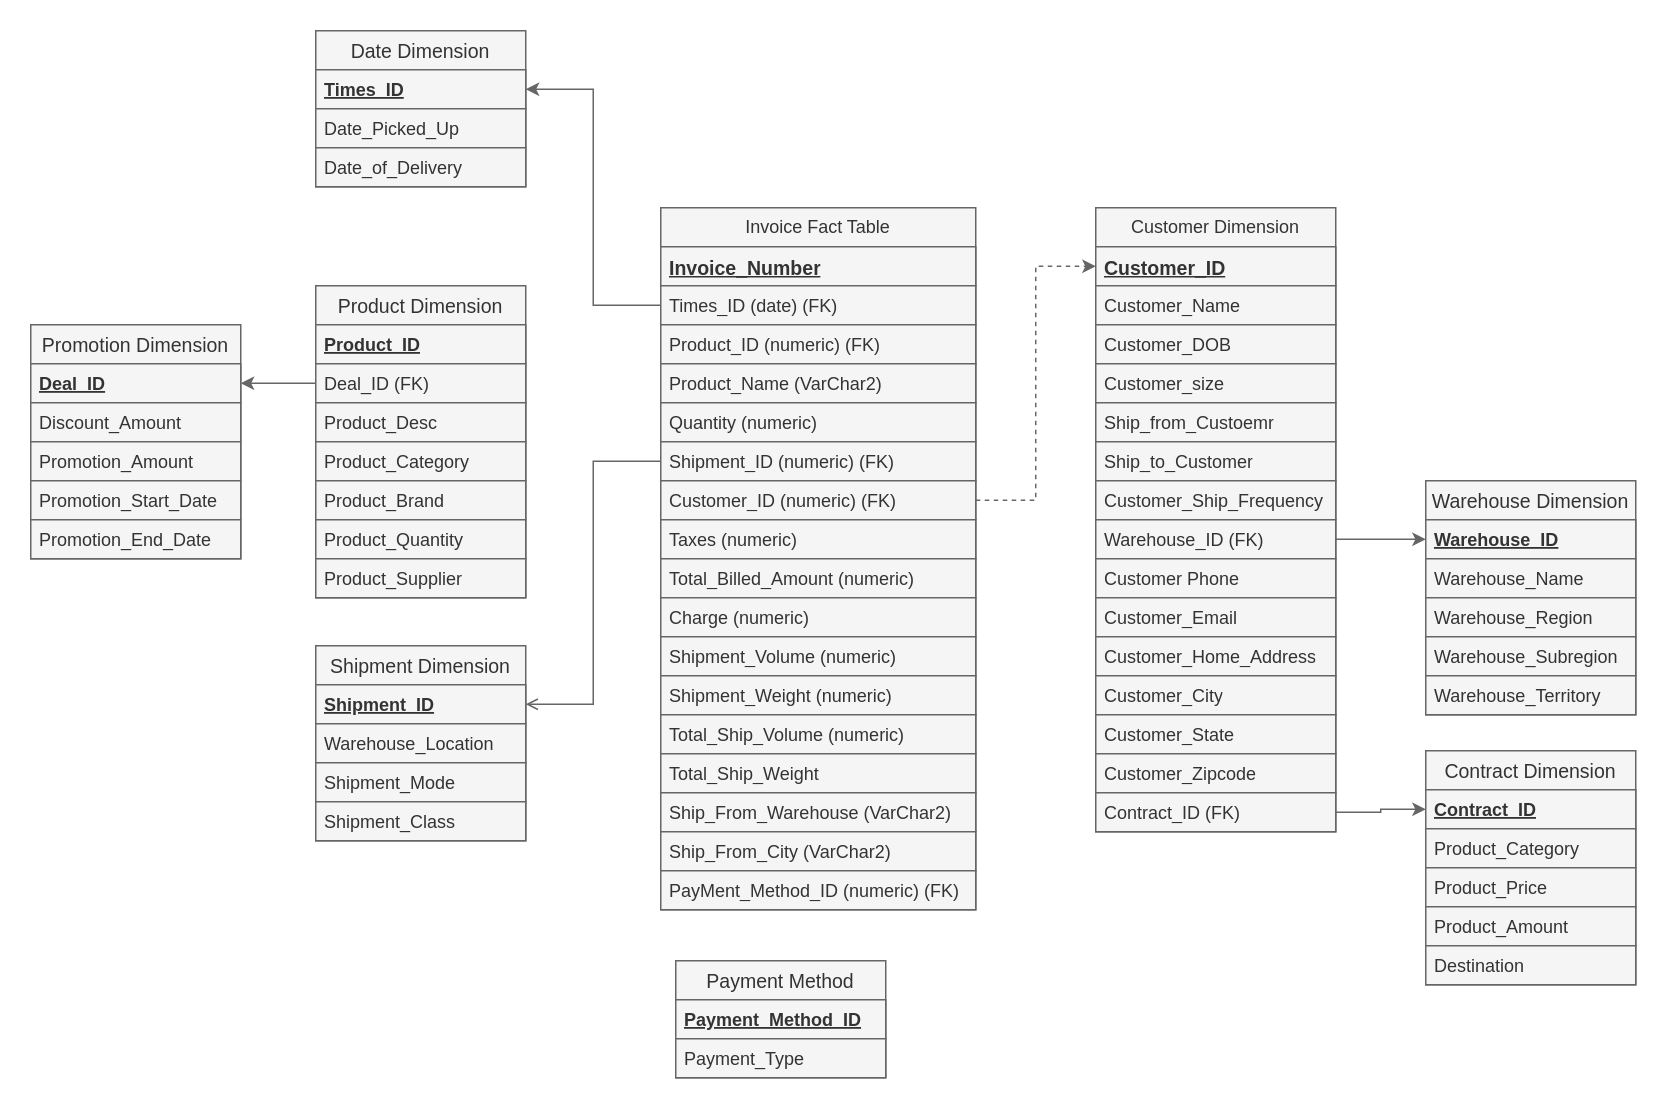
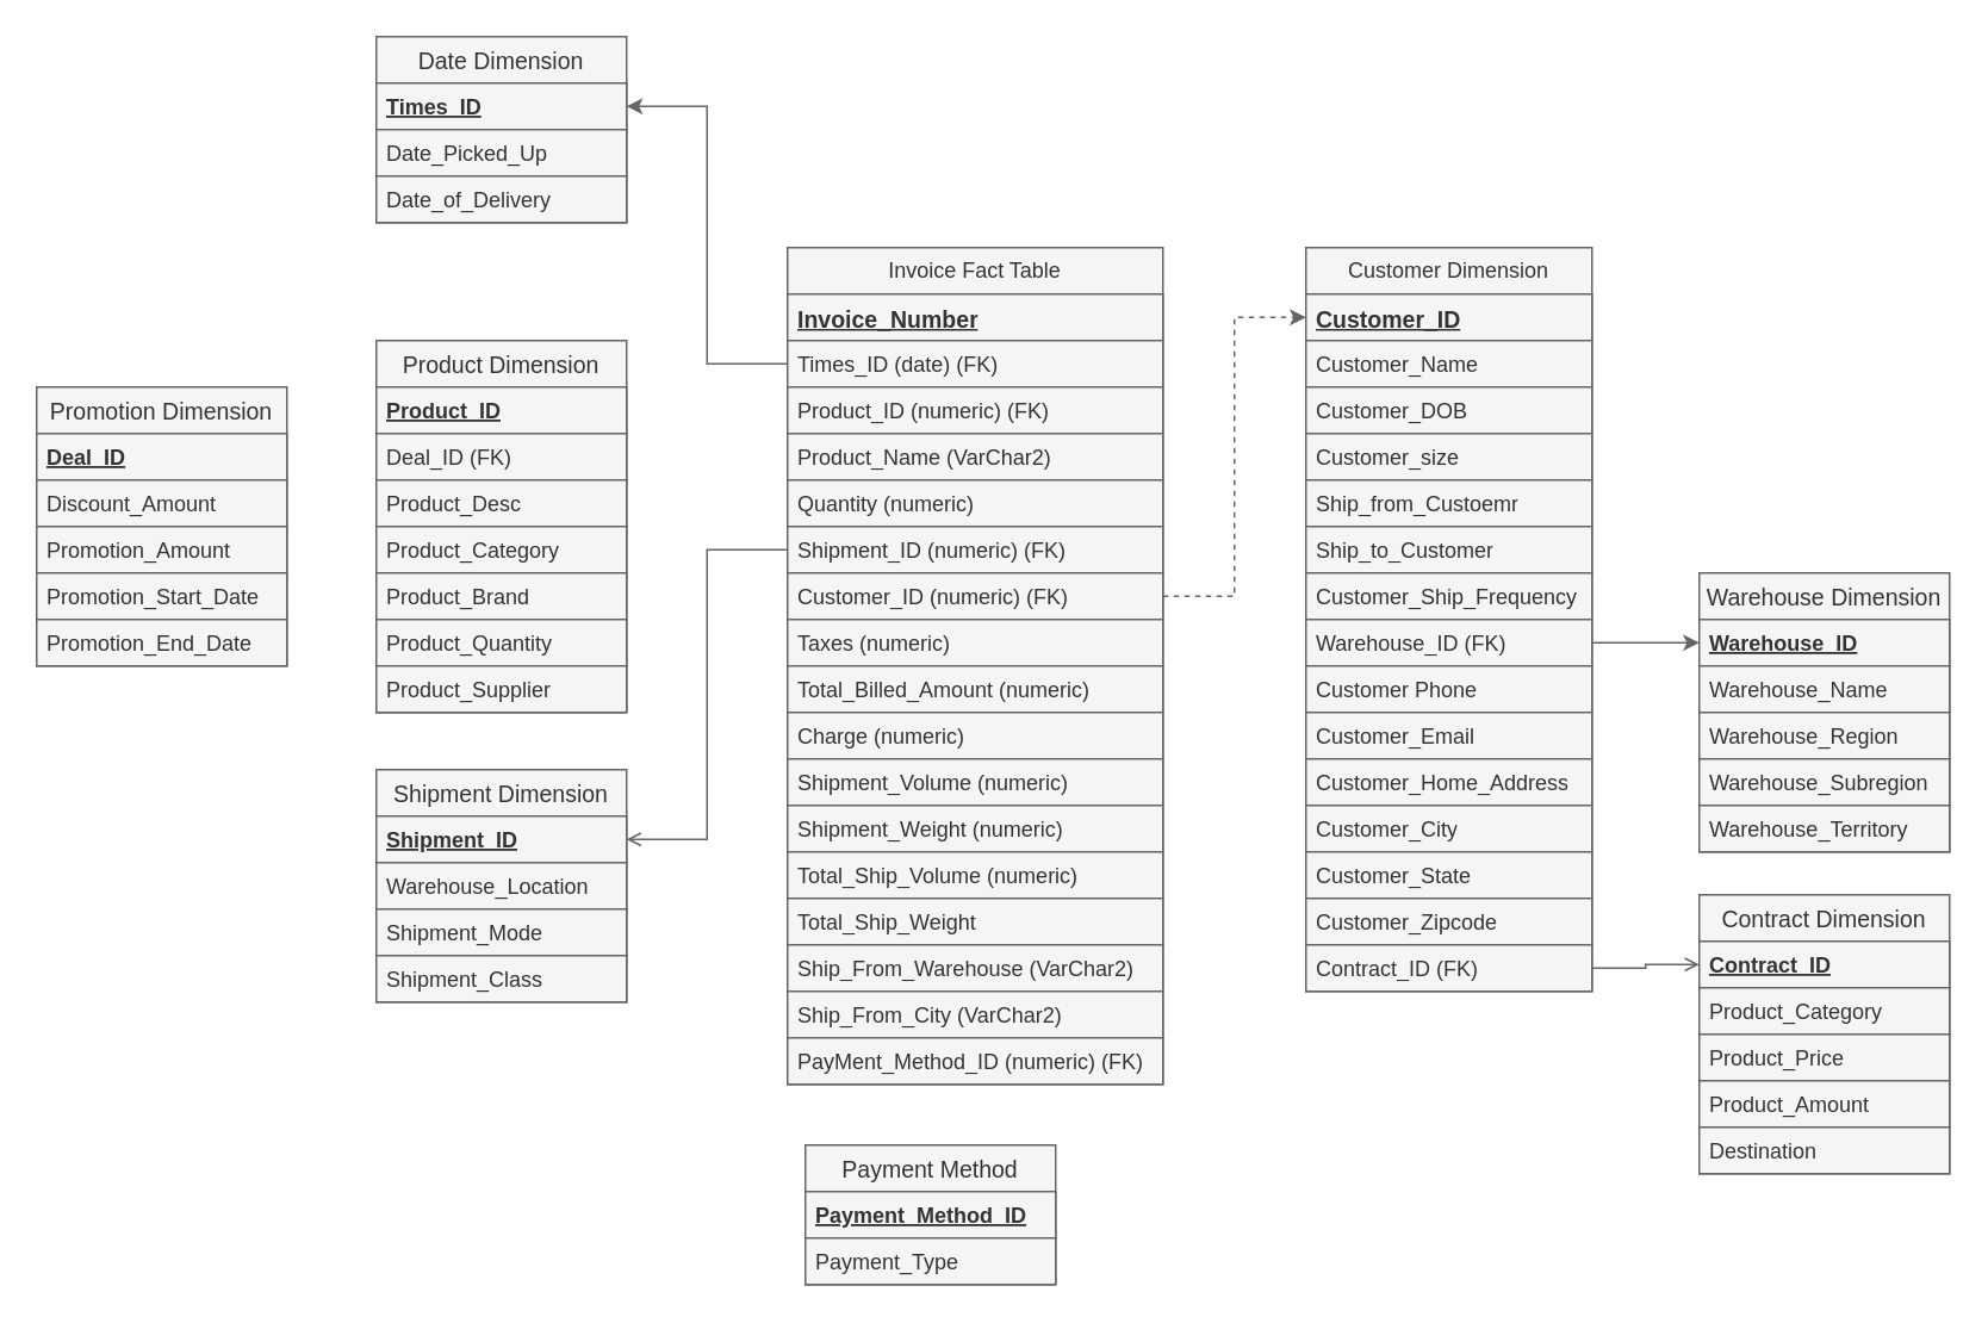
- <mxCell id="76" style="edgeStyle=orthogonalEdgeStyle;rounded=0;orthogonalLoop=1;jettySize=auto;html=1;exitX=0;exitY=0.5;exitDx=0;exitDy=0;entryX=1;entryY=0.5;entryDx=0;entryDy=0;fontSize=13;fillColor=#f5f5f5;strokeColor=#666666;" parent="1" source="50" target="57" edge="1"><mxGeometry relative="1" as="geometry" /></mxCell>
- <mxCell id="79" style="edgeStyle=orthogonalEdgeStyle;rounded=0;orthogonalLoop=1;jettySize=auto;html=1;exitX=1;exitY=0.5;exitDx=0;exitDy=0;fontSize=13;fillColor=#f5f5f5;strokeColor=#666666;" parent="1" source="17" target="43" edge="1"><mxGeometry relative="1" as="geometry" /></mxCell>
+ <mxCell id="79" style="edgeStyle=orthogonalEdgeStyle;rounded=0;orthogonalLoop=1;jettySize=auto;html=1;exitX=1;exitY=0.5;exitDx=0;exitDy=0;fontSize=13;fillColor=#f5f5f5;strokeColor=#666666;endArrow=open;" parent="1" source="17" target="43" edge="1"><mxGeometry relative="1" as="geometry" /></mxCell>
